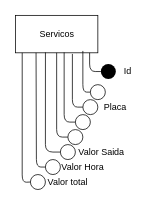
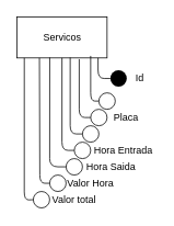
+ <mxCell id="12" value="Hora Entrada" style="text;html=1;strokeColor=none;fillColor=none;align=center;verticalAlign=middle;whiteSpace=wrap;rounded=0;" parent="1" vertex="1"><mxGeometry x="110" y="172.5" width="80" height="20" as="geometry" /></mxCell>
- <mxCell id="15" value="Valor Saida" style="text;html=1;strokeColor=none;fillColor=none;align=center;verticalAlign=middle;whiteSpace=wrap;rounded=0;" parent="1" vertex="1"><mxGeometry x="90" y="192.5" width="90" height="20" as="geometry" /></mxCell>
+ <mxCell id="15" value="Hora Saida" style="text;html=1;strokeColor=none;fillColor=none;align=center;verticalAlign=middle;whiteSpace=wrap;rounded=0;" parent="1" vertex="1"><mxGeometry x="90" y="192.5" width="90" height="20" as="geometry" /></mxCell>
